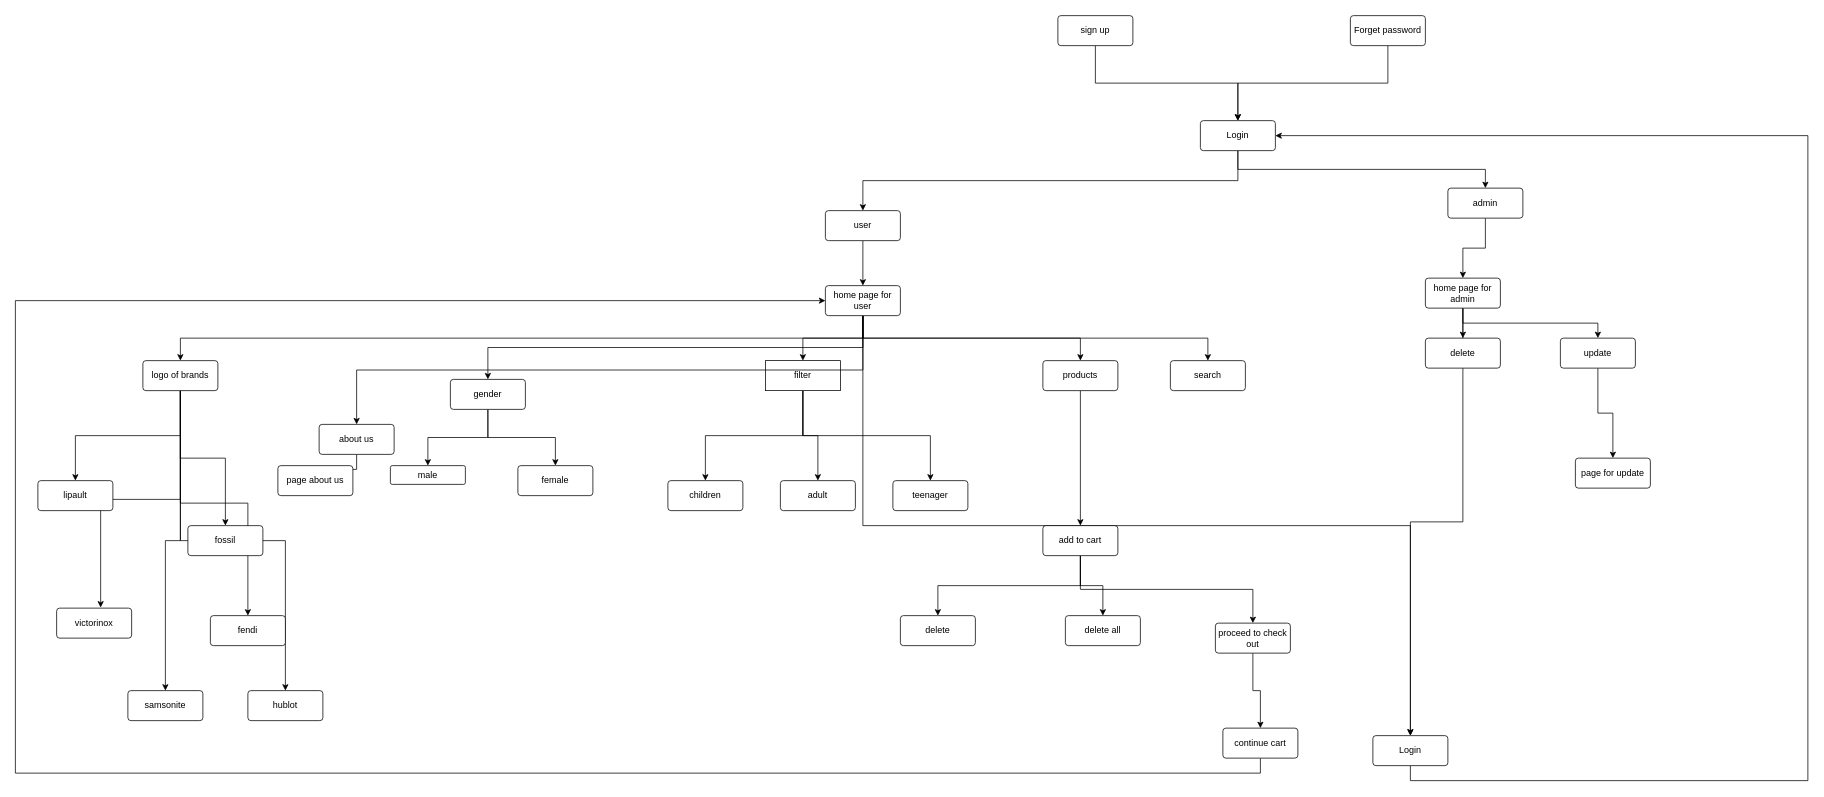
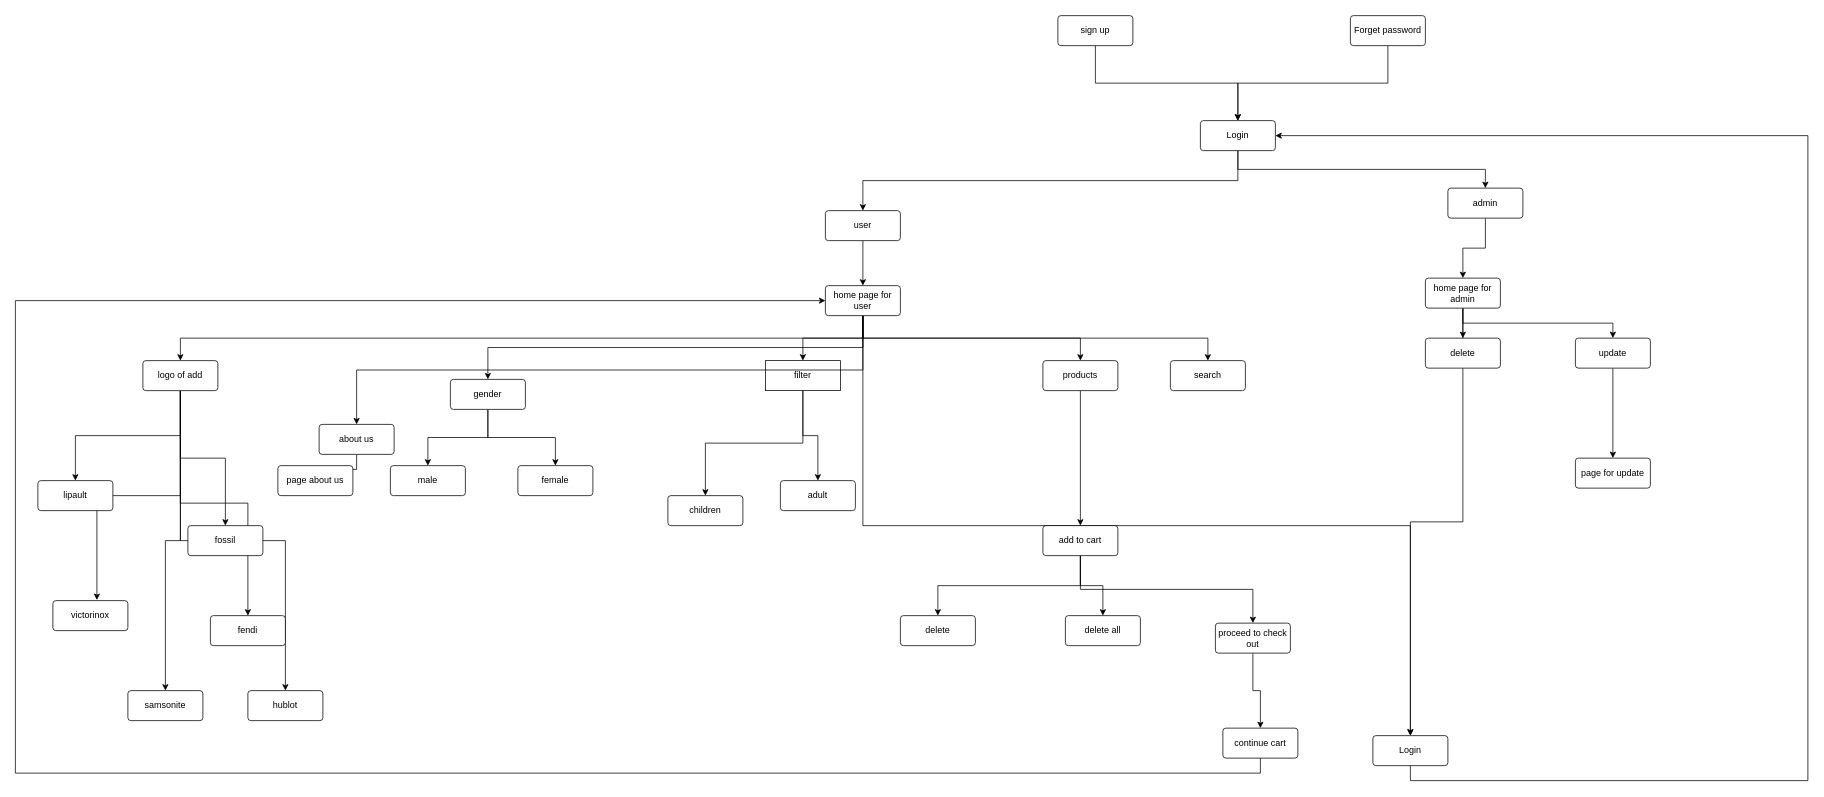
- <mxCell id="61" value="update" style="rounded=1;arcSize=10;whiteSpace=wrap;html=1;align=center;" parent="1" vertex="1"><mxGeometry x="2080" y="450" width="100" height="40" as="geometry" /></mxCell>
+ <mxCell id="61" value="update" style="rounded=1;arcSize=10;whiteSpace=wrap;html=1;align=center;" parent="1" vertex="1"><mxGeometry x="2100" y="450" width="100" height="40" as="geometry" /></mxCell>
- <mxCell id="15" value="logo of brands" style="rounded=1;arcSize=10;whiteSpace=wrap;html=1;align=center;" parent="1" vertex="1"><mxGeometry x="190" y="480" width="100" height="40" as="geometry" /></mxCell>
+ <mxCell id="15" value="logo of add" style="rounded=1;arcSize=10;whiteSpace=wrap;html=1;align=center;" parent="1" vertex="1"><mxGeometry x="190" y="480" width="100" height="40" as="geometry" /></mxCell>
- <mxCell id="7" style="edgeStyle=orthogonalEdgeStyle;rounded=0;orthogonalLoop=1;jettySize=auto;html=1;exitX=0.5;exitY=1;exitDx=0;exitDy=0;entryX=0.5;entryY=0;entryDx=0;entryDy=0;" parent="1" source="8" target="65" edge="1"><mxGeometry relative="1" as="geometry" /></mxCell>
- <mxCell id="64" value="male" style="rounded=1;arcSize=10;whiteSpace=wrap;html=1;align=center;" parent="1" vertex="1"><mxGeometry x="520" y="620" width="100" height="25" as="geometry" /></mxCell>
+ <mxCell id="64" value="male" style="rounded=1;arcSize=10;whiteSpace=wrap;html=1;align=center;" parent="1" vertex="1"><mxGeometry x="520" y="620" width="100" height="40" as="geometry" /></mxCell>
- <mxCell id="50" value="children" style="rounded=1;arcSize=10;whiteSpace=wrap;html=1;align=center;" parent="1" vertex="1"><mxGeometry x="890" y="640" width="100" height="40" as="geometry" /></mxCell>
+ <mxCell id="50" value="children" style="rounded=1;arcSize=10;whiteSpace=wrap;html=1;align=center;" parent="1" vertex="1"><mxGeometry x="890" y="660" width="100" height="40" as="geometry" /></mxCell>
- <mxCell id="65" value="teenager" style="rounded=1;arcSize=10;whiteSpace=wrap;html=1;align=center;" parent="1" vertex="1"><mxGeometry x="1190" y="640" width="100" height="40" as="geometry" /></mxCell>
- <mxCell id="69" value="victorinox" style="rounded=1;arcSize=10;whiteSpace=wrap;html=1;align=center;" parent="1" vertex="1"><mxGeometry x="75" y="810" width="100" height="40" as="geometry" /></mxCell>
+ <mxCell id="69" value="victorinox" style="rounded=1;arcSize=10;whiteSpace=wrap;html=1;align=center;" parent="1" vertex="1"><mxGeometry x="70" y="800" width="100" height="40" as="geometry" /></mxCell>
